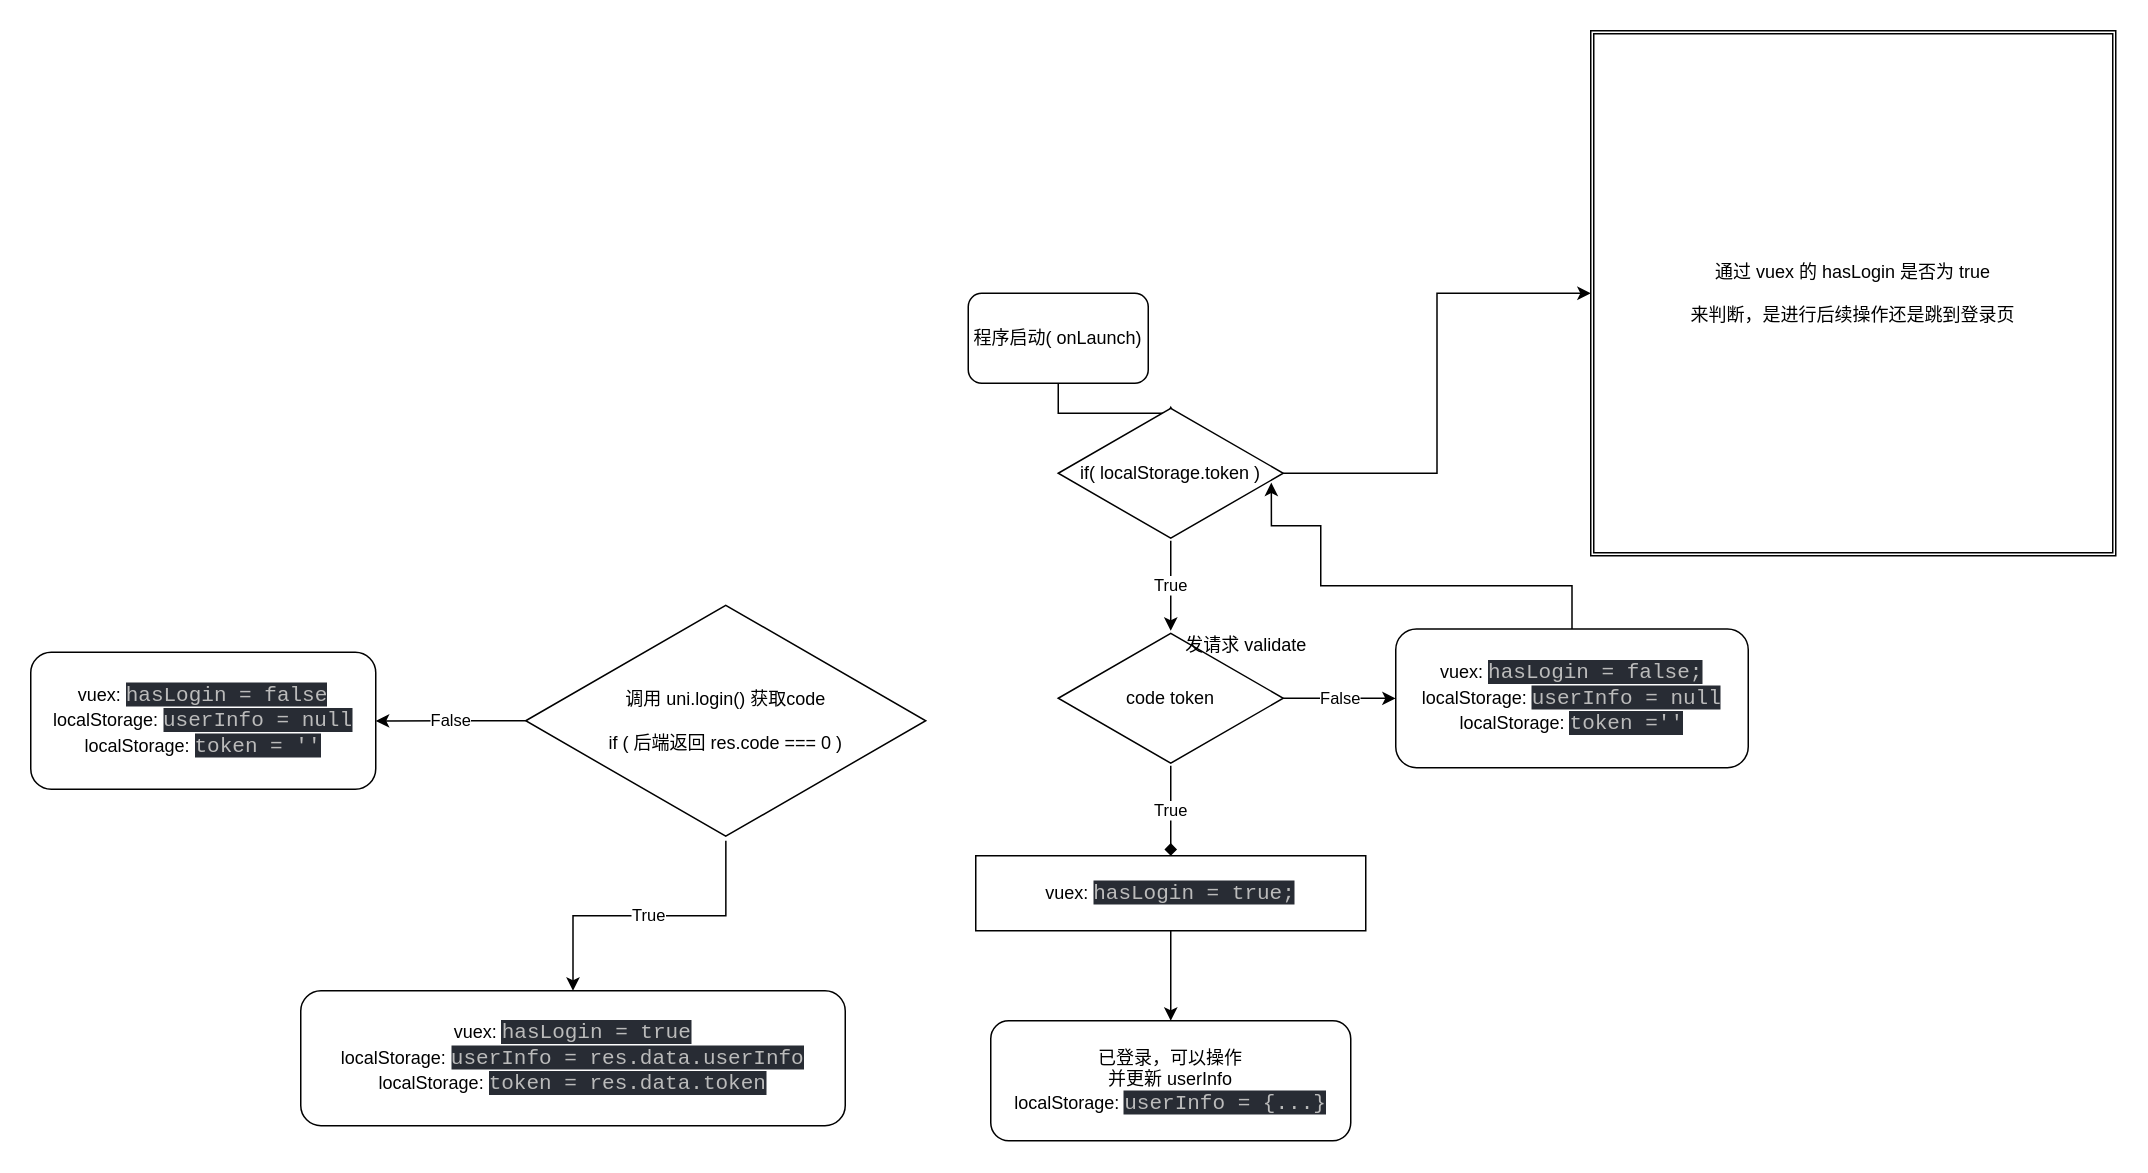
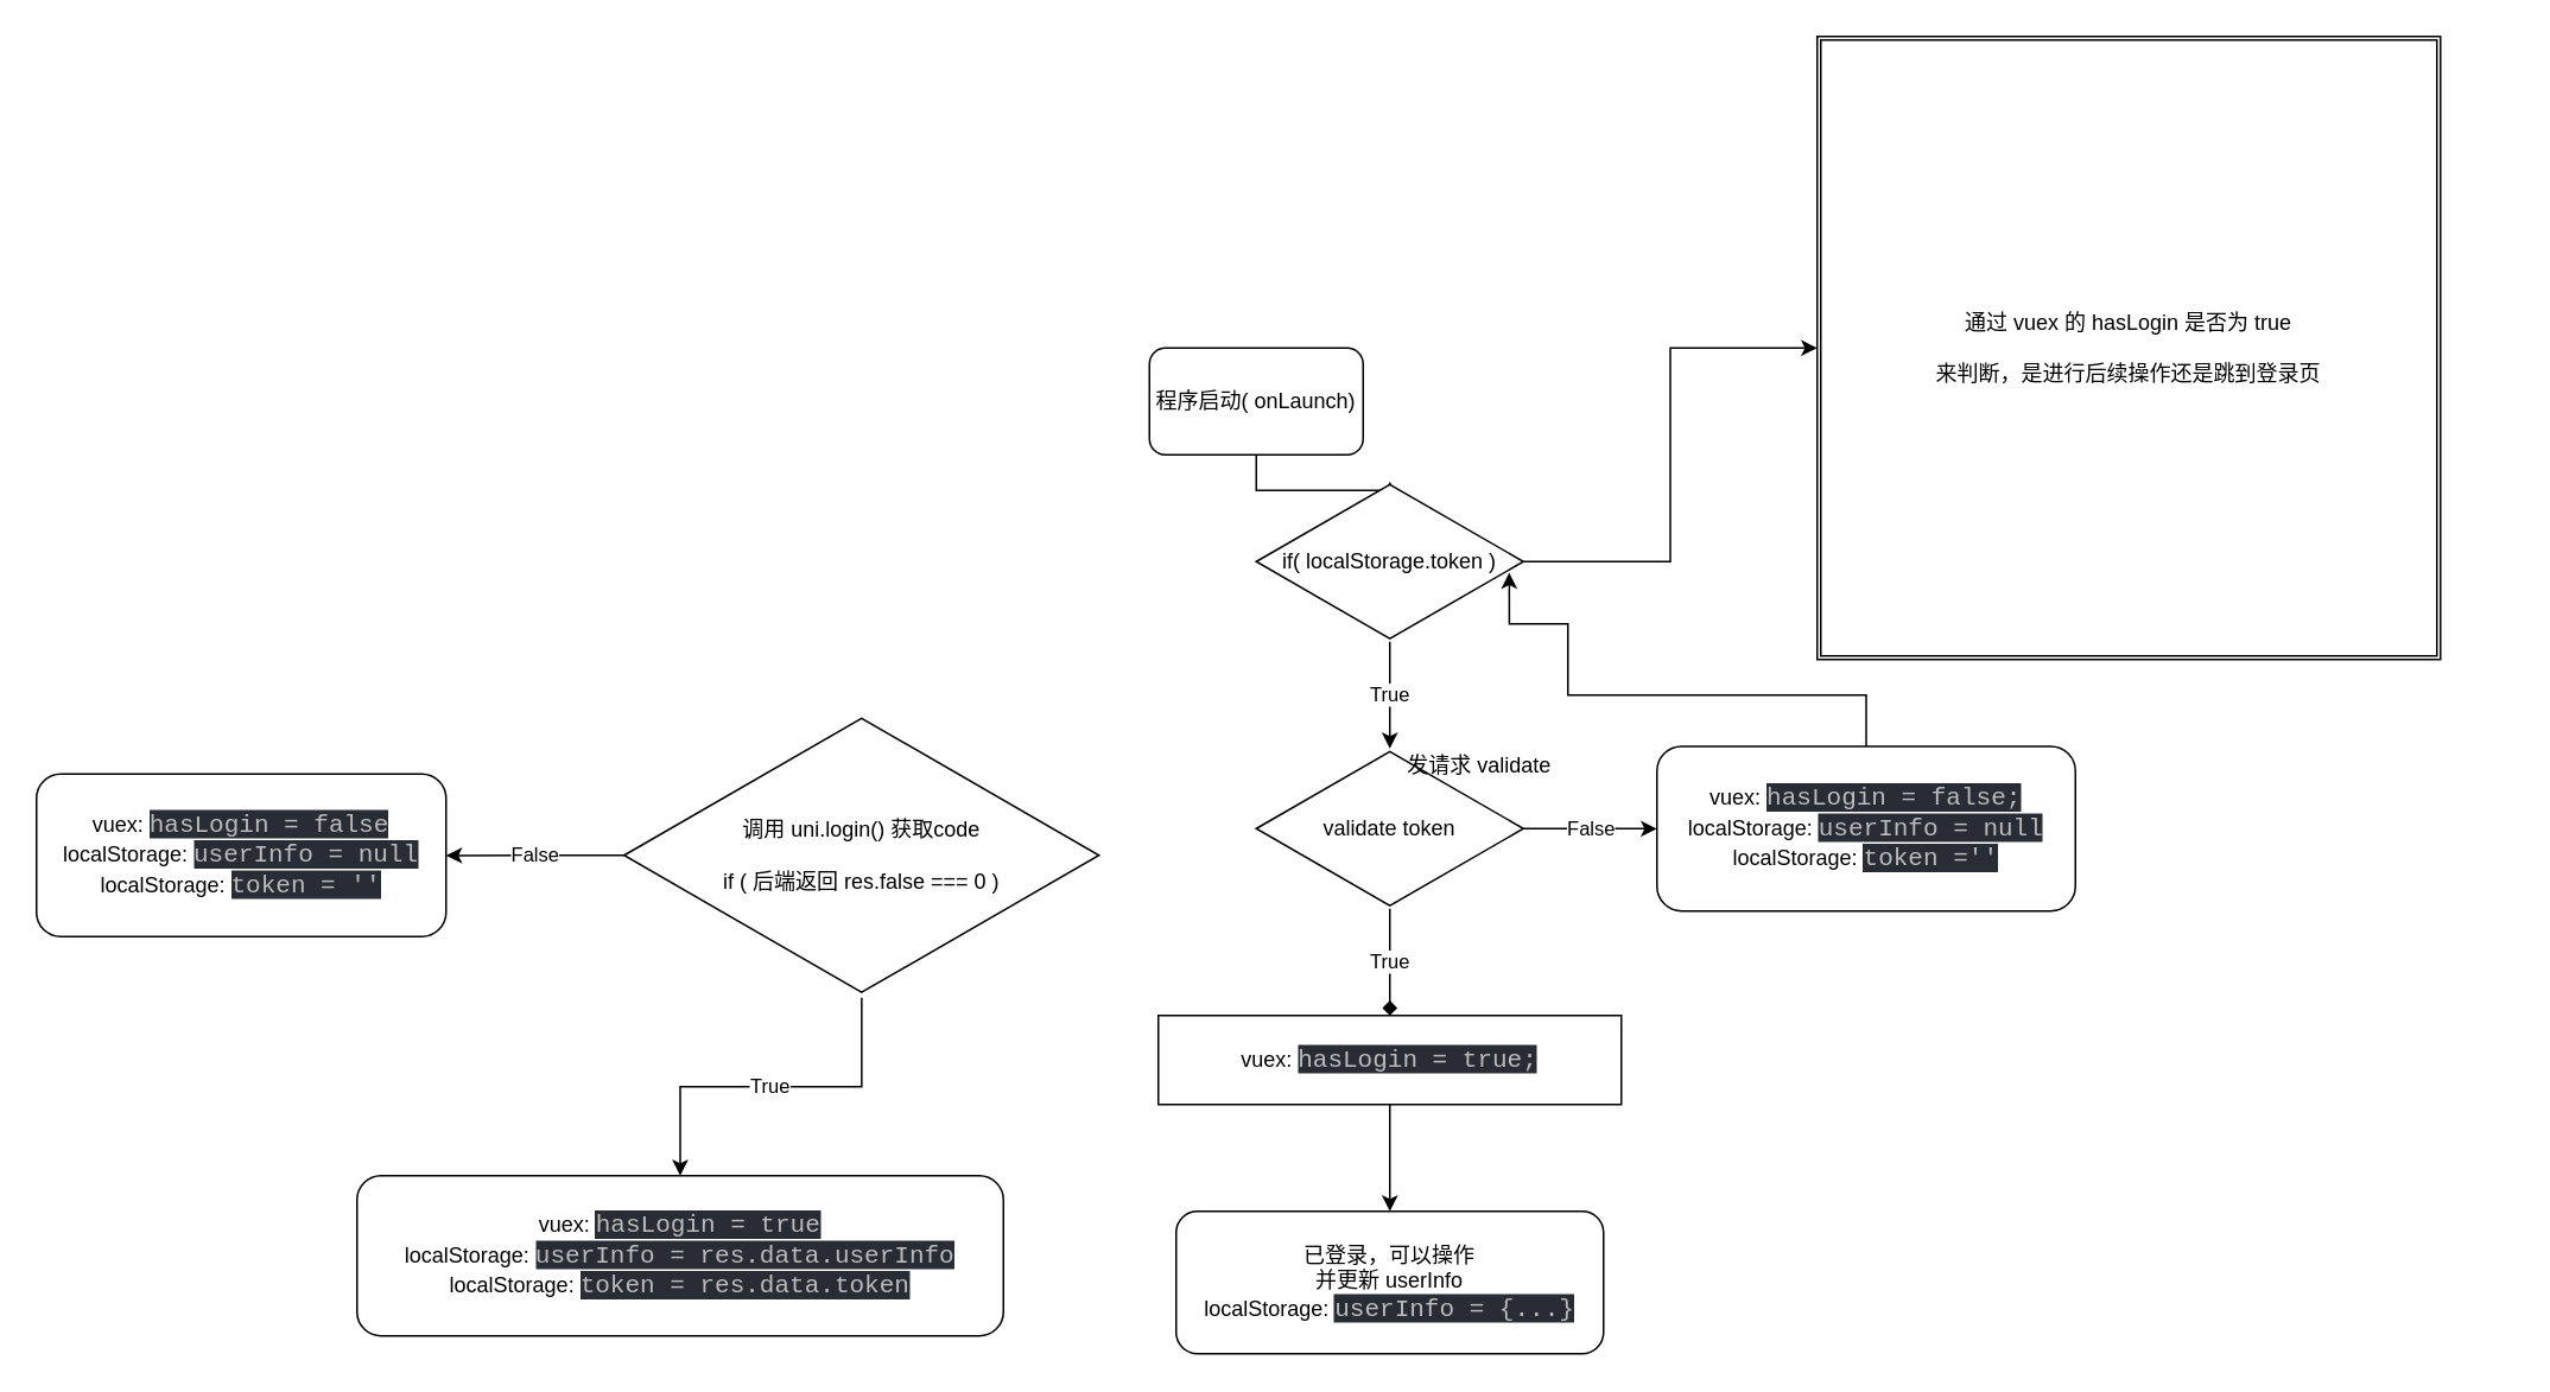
- <mxCell id="21" value="通过 vuex 的 hasLogin 是否为 true&lt;br&gt;&lt;br&gt;来判断，是进行后续操作还是跳到登录页" style="shape=ext;double=1;whiteSpace=wrap;html=1;aspect=fixed;" vertex="1" parent="1"><mxGeometry x="1060" y="20" width="350" height="350" as="geometry" /></mxCell>
+ <mxCell id="21" value="通过 vuex 的 hasLogin 是否为 true&lt;br&gt;&lt;br&gt;来判断，是进行后续操作还是跳到登录页" style="shape=ext;double=1;whiteSpace=wrap;html=1;aspect=fixed;" vertex="1" parent="1"><mxGeometry x="1020" y="20" width="350" height="350" as="geometry" /></mxCell>
- <mxCell id="9" value="code token" style="html=1;whiteSpace=wrap;aspect=fixed;shape=isoRectangle;" vertex="1" parent="1"><mxGeometry x="705" y="420" width="150" height="90" as="geometry" /></mxCell>
+ <mxCell id="9" value="validate token" style="html=1;whiteSpace=wrap;aspect=fixed;shape=isoRectangle;" vertex="1" parent="1"><mxGeometry x="705" y="420" width="150" height="90" as="geometry" /></mxCell>
- <mxCell id="18" value="调用 uni.login() 获取code&lt;br&gt;&lt;br&gt;if ( 后端返回 res.code === 0 )" style="html=1;whiteSpace=wrap;aspect=fixed;shape=isoRectangle;" vertex="1" parent="1"><mxGeometry x="350" y="400" width="266.66" height="160" as="geometry" /></mxCell>
+ <mxCell id="18" value="调用 uni.login() 获取code&lt;br&gt;&lt;br&gt;if ( 后端返回 res.false === 0 )" style="html=1;whiteSpace=wrap;aspect=fixed;shape=isoRectangle;" vertex="1" parent="1"><mxGeometry x="350" y="400" width="266.66" height="160" as="geometry" /></mxCell>
